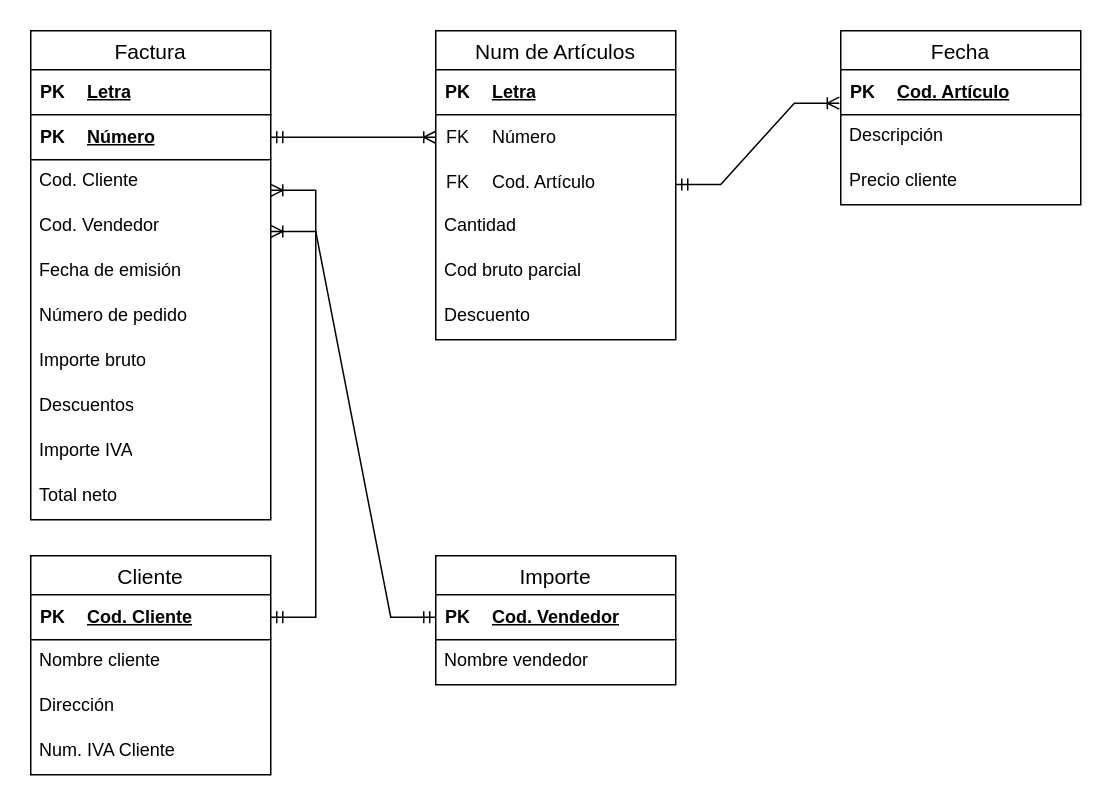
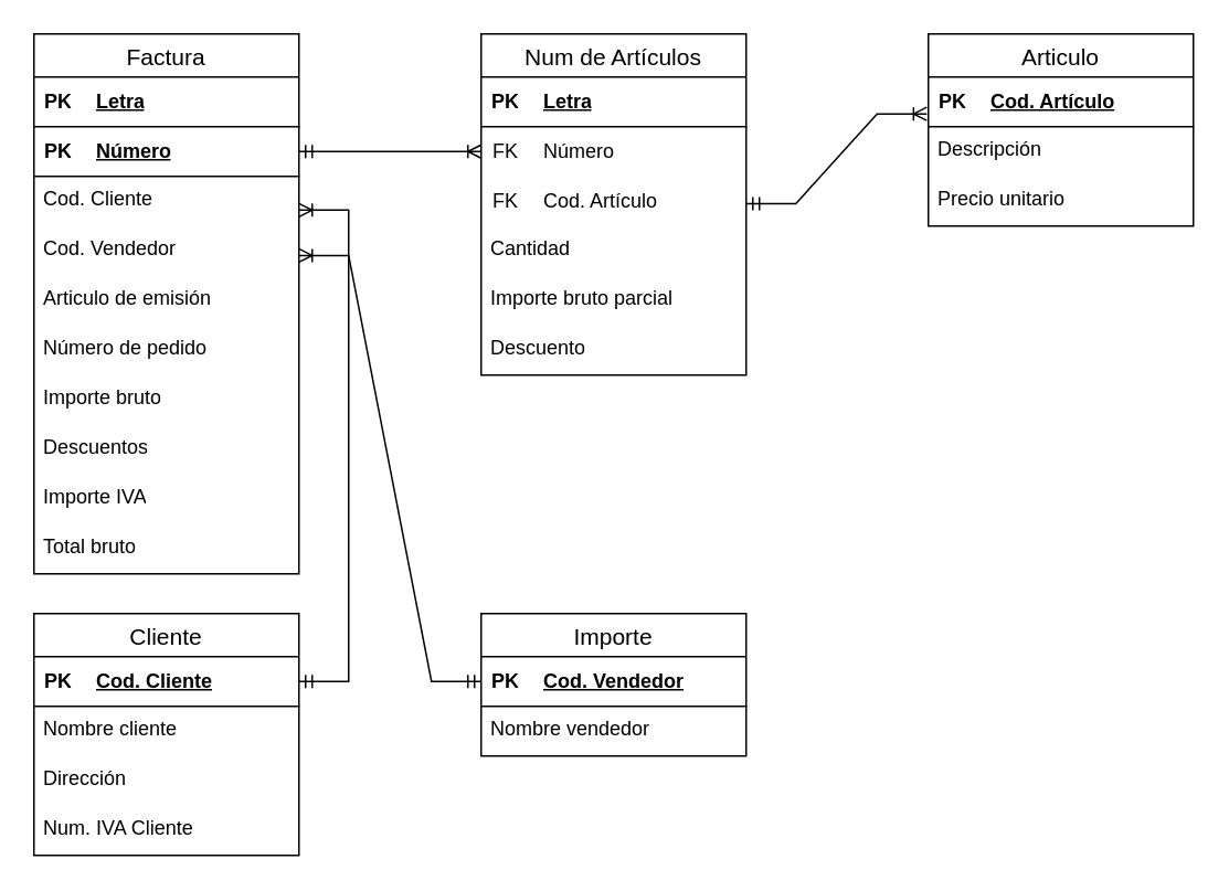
- <mxCell id="51" value="Fecha" style="swimlane;fontStyle=0;childLayout=stackLayout;horizontal=1;startSize=26;horizontalStack=0;resizeParent=1;resizeParentMax=0;resizeLast=0;collapsible=1;marginBottom=0;align=center;fontSize=14;" parent="1" vertex="1"><mxGeometry x="560" y="20" width="160" height="116" as="geometry" /></mxCell>
+ <mxCell id="51" value="Articulo" style="swimlane;fontStyle=0;childLayout=stackLayout;horizontal=1;startSize=26;horizontalStack=0;resizeParent=1;resizeParentMax=0;resizeLast=0;collapsible=1;marginBottom=0;align=center;fontSize=14;" parent="1" vertex="1"><mxGeometry x="560" y="20" width="160" height="116" as="geometry" /></mxCell>
- <mxCell id="57" value="Precio cliente" style="text;strokeColor=none;fillColor=none;spacingLeft=4;spacingRight=4;overflow=hidden;rotatable=0;points=[[0,0.5],[1,0.5]];portConstraint=eastwest;fontSize=12;whiteSpace=wrap;html=1;" parent="51" vertex="1"><mxGeometry y="86" width="160" height="30" as="geometry" /></mxCell>
+ <mxCell id="57" value="Precio unitario" style="text;strokeColor=none;fillColor=none;spacingLeft=4;spacingRight=4;overflow=hidden;rotatable=0;points=[[0,0.5],[1,0.5]];portConstraint=eastwest;fontSize=12;whiteSpace=wrap;html=1;" parent="51" vertex="1"><mxGeometry y="86" width="160" height="30" as="geometry" /></mxCell>
- <mxCell id="15" value="Fecha de emisión" style="text;strokeColor=none;fillColor=none;spacingLeft=4;spacingRight=4;overflow=hidden;rotatable=0;points=[[0,0.5],[1,0.5]];portConstraint=eastwest;fontSize=12;whiteSpace=wrap;html=1;" parent="4" vertex="1"><mxGeometry y="146" width="160" height="30" as="geometry" /></mxCell>
+ <mxCell id="15" value="Articulo de emisión" style="text;strokeColor=none;fillColor=none;spacingLeft=4;spacingRight=4;overflow=hidden;rotatable=0;points=[[0,0.5],[1,0.5]];portConstraint=eastwest;fontSize=12;whiteSpace=wrap;html=1;" parent="4" vertex="1"><mxGeometry y="146" width="160" height="30" as="geometry" /></mxCell>
- <mxCell id="43" value="Cod bruto parcial" style="text;strokeColor=none;fillColor=none;spacingLeft=4;spacingRight=4;overflow=hidden;rotatable=0;points=[[0,0.5],[1,0.5]];portConstraint=eastwest;fontSize=12;whiteSpace=wrap;html=1;" parent="29" vertex="1"><mxGeometry y="146" width="160" height="30" as="geometry" /></mxCell>
+ <mxCell id="43" value="Importe bruto parcial" style="text;strokeColor=none;fillColor=none;spacingLeft=4;spacingRight=4;overflow=hidden;rotatable=0;points=[[0,0.5],[1,0.5]];portConstraint=eastwest;fontSize=12;whiteSpace=wrap;html=1;" parent="29" vertex="1"><mxGeometry y="146" width="160" height="30" as="geometry" /></mxCell>
- <mxCell id="20" value="Total neto" style="text;strokeColor=none;fillColor=none;spacingLeft=4;spacingRight=4;overflow=hidden;rotatable=0;points=[[0,0.5],[1,0.5]];portConstraint=eastwest;fontSize=12;whiteSpace=wrap;html=1;" parent="4" vertex="1"><mxGeometry y="296" width="160" height="30" as="geometry" /></mxCell>
+ <mxCell id="20" value="Total bruto" style="text;strokeColor=none;fillColor=none;spacingLeft=4;spacingRight=4;overflow=hidden;rotatable=0;points=[[0,0.5],[1,0.5]];portConstraint=eastwest;fontSize=12;whiteSpace=wrap;html=1;" parent="4" vertex="1"><mxGeometry y="296" width="160" height="30" as="geometry" /></mxCell>
